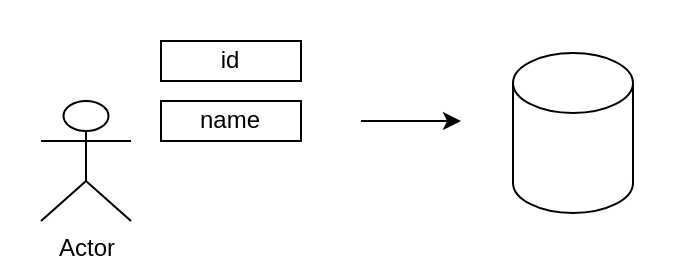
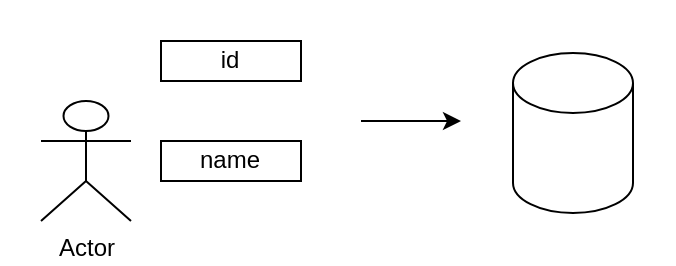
- <mxCell id="4" value="name" style="rounded=0;whiteSpace=wrap;html=1;" vertex="1" parent="1"><mxGeometry x="80" y="50" width="70" height="20" as="geometry" /></mxCell>
+ <mxCell id="4" value="name" style="rounded=0;whiteSpace=wrap;html=1;" vertex="1" parent="1"><mxGeometry x="80" y="70" width="70" height="20" as="geometry" /></mxCell>
